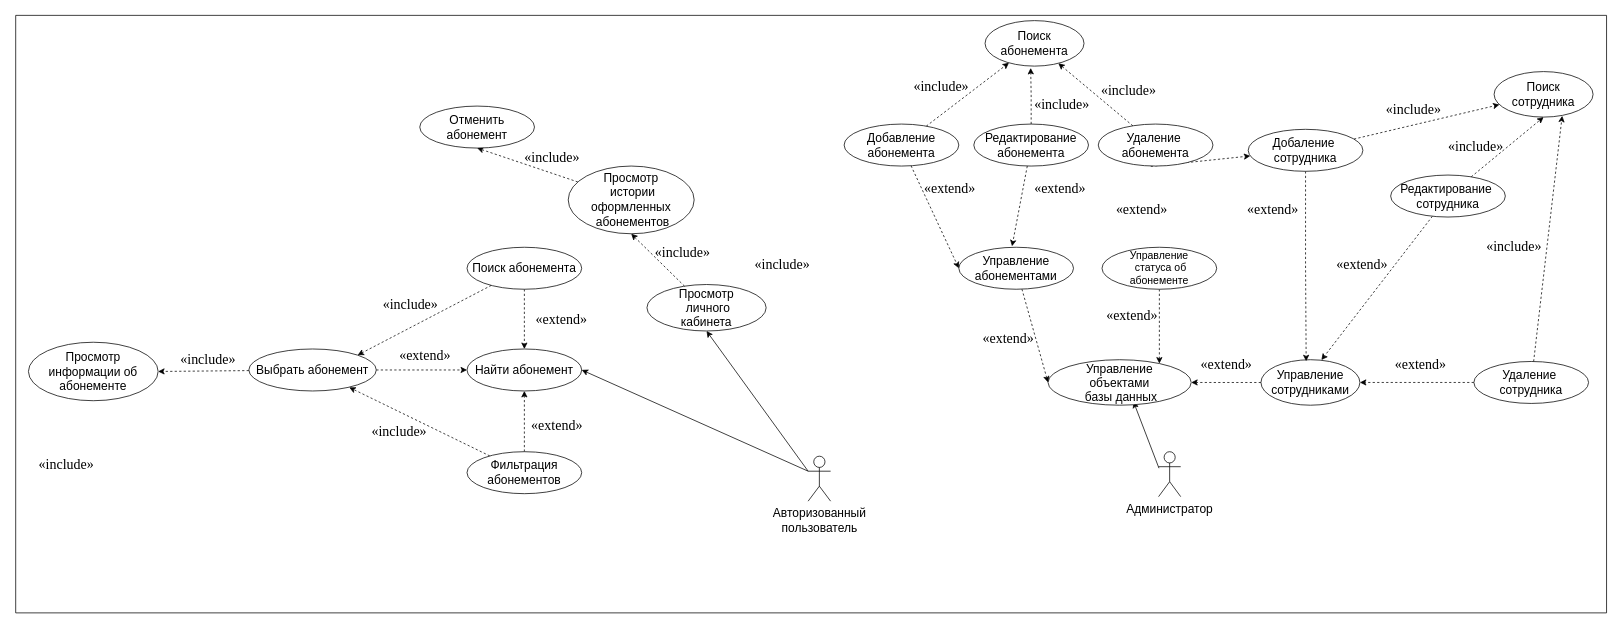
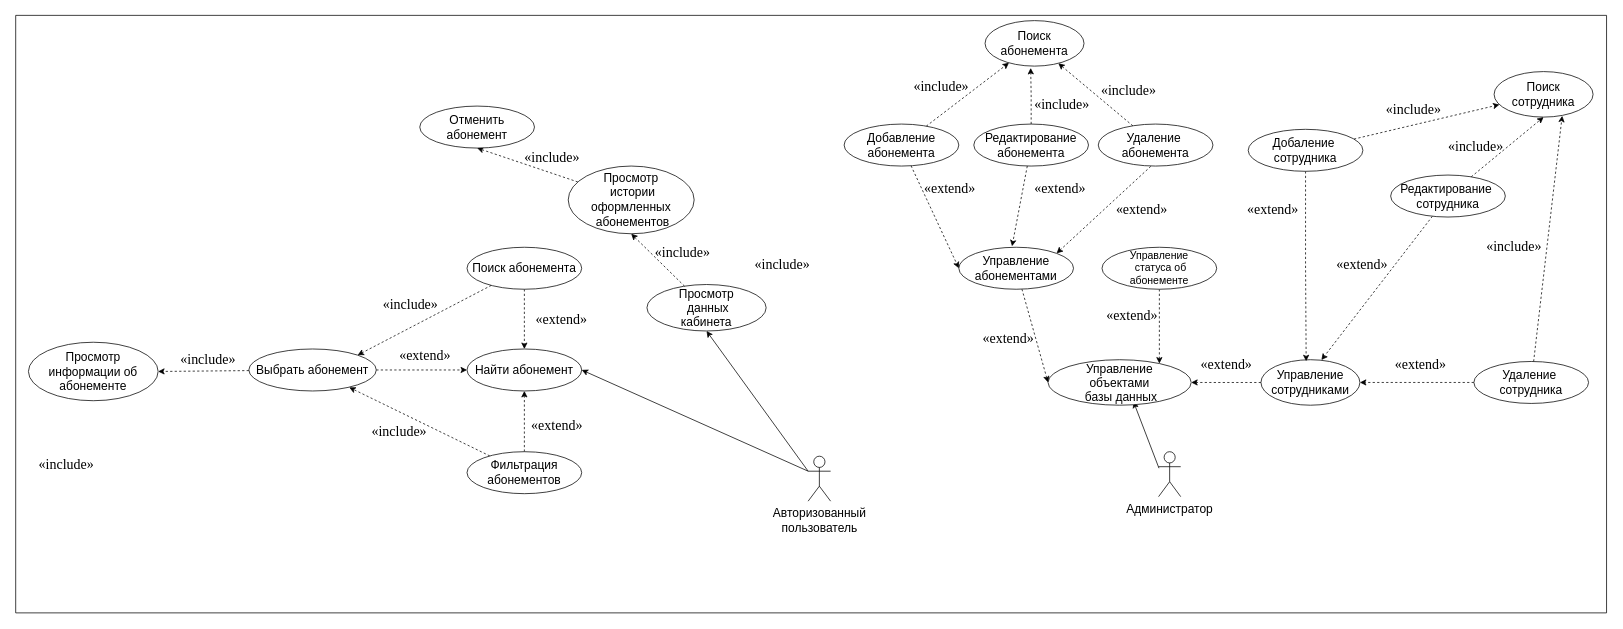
- <mxCell id="20" style="rounded=0;hachureGap=4;orthogonalLoop=1;jettySize=auto;html=1;fontFamily=Architects Daughter;fontSource=https%3A%2F%2Ffonts.googleapis.com%2Fcss%3Ffamily%3DArchitects%2BDaughter;fontSize=16;exitX=0.458;exitY=1.007;exitDx=0;exitDy=0;exitPerimeter=0;dashed=1;" parent="2" source="22" target="28" edge="1"><mxGeometry relative="1" as="geometry" /></mxCell>
+ <mxCell id="20" style="rounded=0;hachureGap=4;orthogonalLoop=1;jettySize=auto;html=1;entryX=1;entryY=0;entryDx=0;entryDy=0;fontFamily=Architects Daughter;fontSource=https%3A%2F%2Ffonts.googleapis.com%2Fcss%3Ffamily%3DArchitects%2BDaughter;fontSize=16;exitX=0.458;exitY=1.007;exitDx=0;exitDy=0;exitPerimeter=0;dashed=1;" parent="2" source="22" target="7" edge="1"><mxGeometry relative="1" as="geometry" /></mxCell>
- <mxCell id="52" value="&lt;font style=&quot;font-size: 16px;&quot;&gt;Просмотр&lt;br&gt;&amp;nbsp;личного&lt;br style=&quot;border-color: var(--border-color);&quot;&gt;кабинета&lt;/font&gt;" style="ellipse;whiteSpace=wrap;html=1;" parent="2" vertex="1"><mxGeometry x="842" y="359" width="159" height="62" as="geometry" /></mxCell>
+ <mxCell id="52" value="&lt;font style=&quot;font-size: 16px;&quot;&gt;Просмотр&lt;br&gt;&amp;nbsp;данных&lt;br style=&quot;border-color: var(--border-color);&quot;&gt;кабинета&lt;/font&gt;" style="ellipse;whiteSpace=wrap;html=1;" parent="2" vertex="1"><mxGeometry x="842" y="359" width="159" height="62" as="geometry" /></mxCell>
